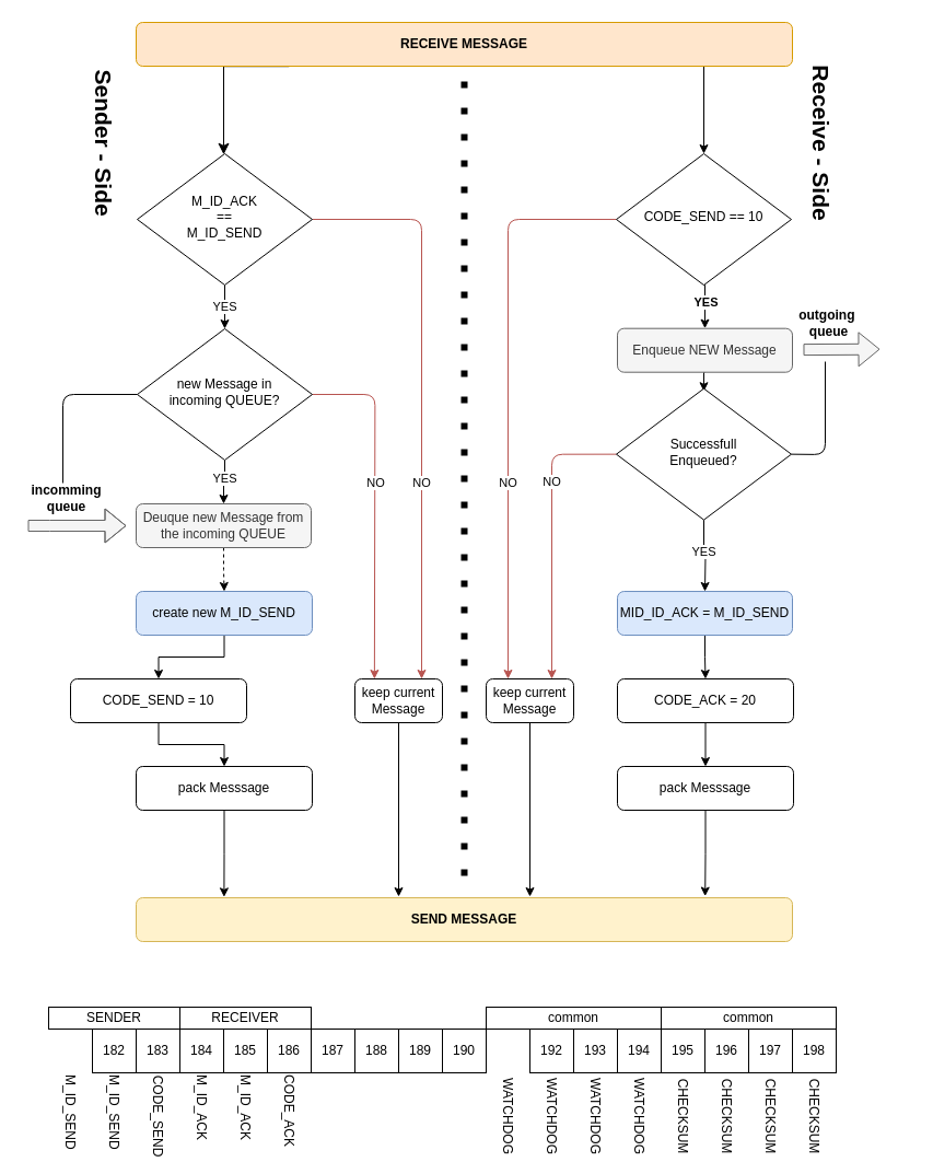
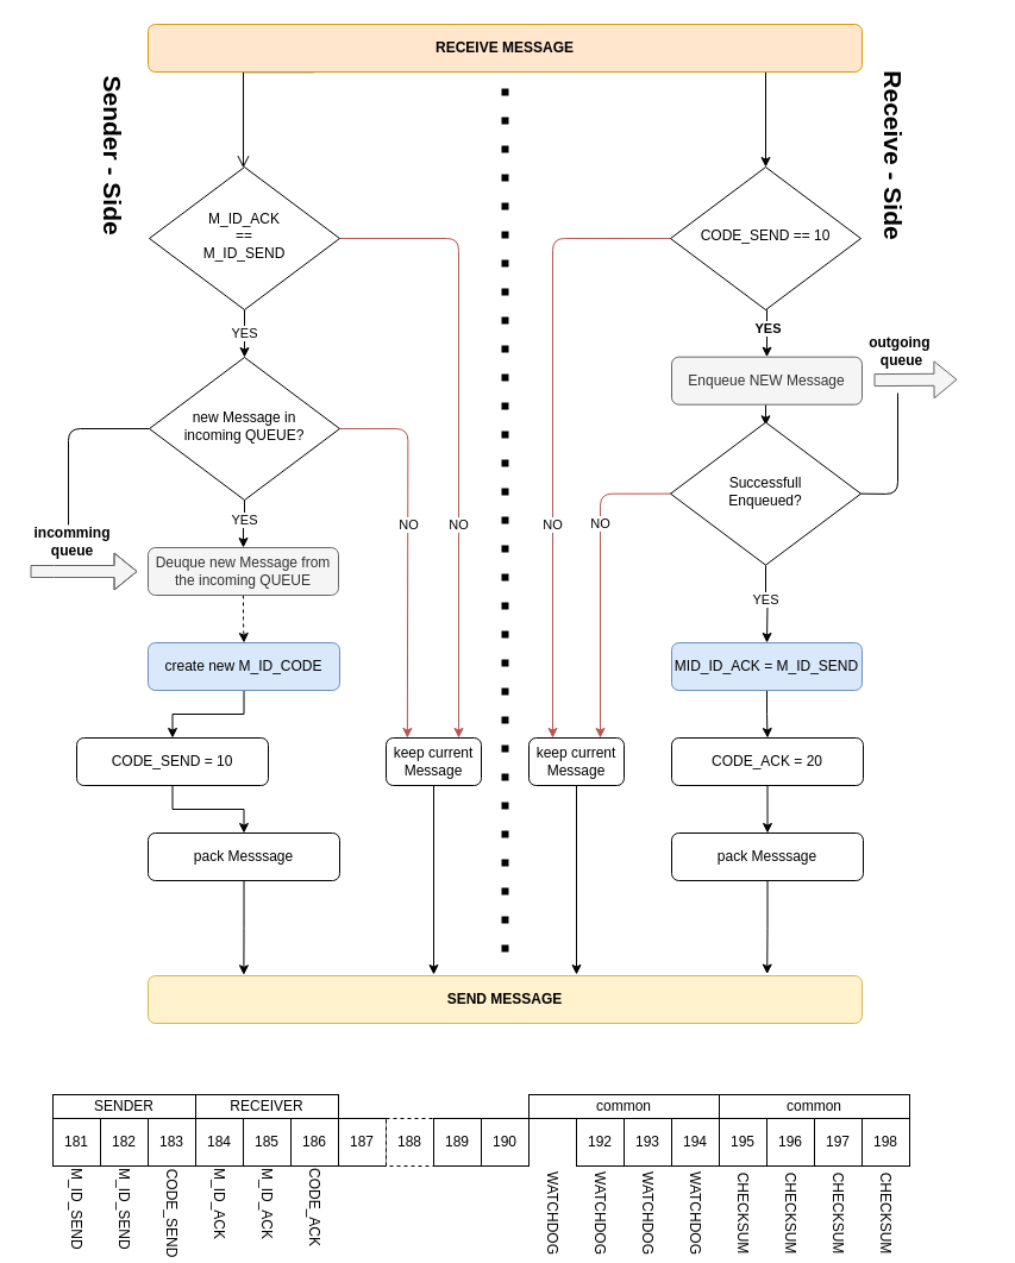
- <mxCell id="2" value="" style="rounded=0;html=1;jettySize=auto;orthogonalLoop=1;fontSize=11;endArrow=classic;endFill=1;endSize=8;strokeWidth=1;shadow=0;labelBackgroundColor=none;edgeStyle=orthogonalEdgeStyle;exitX=0.233;exitY=1.005;exitDx=0;exitDy=0;exitPerimeter=0;" parent="1" source="4" target="8" edge="1"><mxGeometry relative="1" as="geometry"><Array as="points"><mxPoint x="204" y="60" /></Array></mxGeometry></mxCell>
+ <mxCell id="2" value="" style="rounded=0;html=1;jettySize=auto;orthogonalLoop=1;fontSize=11;endArrow=open;endFill=1;endSize=8;strokeWidth=1;shadow=0;labelBackgroundColor=none;edgeStyle=orthogonalEdgeStyle;exitX=0.233;exitY=1.005;exitDx=0;exitDy=0;exitPerimeter=0;" parent="1" source="4" target="8" edge="1"><mxGeometry relative="1" as="geometry"><Array as="points"><mxPoint x="204" y="60" /></Array></mxGeometry></mxCell>
- <mxCell id="13" value="create new M_ID_SEND" style="rounded=1;whiteSpace=wrap;html=1;fontSize=12;glass=0;strokeWidth=1;shadow=0;fillColor=#dae8fc;strokeColor=#6c8ebf;" parent="1" vertex="1"><mxGeometry x="124" y="540" width="161" height="40" as="geometry" /></mxCell>
+ <mxCell id="13" value="create new M_ID_CODE" style="rounded=1;whiteSpace=wrap;html=1;fontSize=12;glass=0;strokeWidth=1;shadow=0;fillColor=#dae8fc;strokeColor=#6c8ebf;" parent="1" vertex="1"><mxGeometry x="124" y="540" width="161" height="40" as="geometry" /></mxCell>
+ <mxCell id="44" value="181" style="rounded=0;whiteSpace=wrap;html=1;" parent="1" vertex="1"><mxGeometry x="44" y="940" width="40" height="40" as="geometry" /></mxCell>
- <mxCell id="67" value="188" style="rounded=0;whiteSpace=wrap;html=1;" parent="1" vertex="1"><mxGeometry x="324" y="940" width="40" height="40" as="geometry" /></mxCell>
+ <mxCell id="67" value="188" style="rounded=0;whiteSpace=wrap;html=1;dashed=1;" parent="1" vertex="1"><mxGeometry x="324" y="940" width="40" height="40" as="geometry" /></mxCell>
